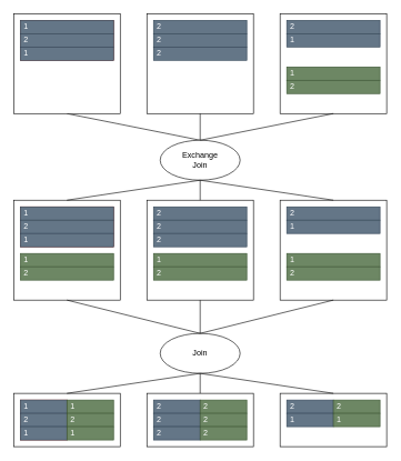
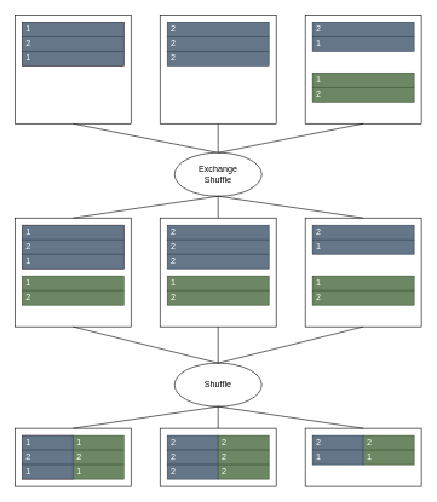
- <mxCell id="20" value="Exchange&lt;br&gt;Join" style="ellipse;whiteSpace=wrap;html=1;" parent="1" vertex="1"><mxGeometry x="240" y="210" width="120" height="60" as="geometry" /></mxCell>
+ <mxCell id="20" value="Exchange&lt;br&gt;Shuffle" style="ellipse;whiteSpace=wrap;html=1;" parent="1" vertex="1"><mxGeometry x="240" y="210" width="120" height="60" as="geometry" /></mxCell>
- <mxCell id="29" value="Join" style="ellipse;whiteSpace=wrap;html=1;" parent="1" vertex="1"><mxGeometry x="240" y="500" width="120" height="60" as="geometry" /></mxCell>
+ <mxCell id="29" value="Shuffle" style="ellipse;whiteSpace=wrap;html=1;" parent="1" vertex="1"><mxGeometry x="240" y="500" width="120" height="60" as="geometry" /></mxCell>
